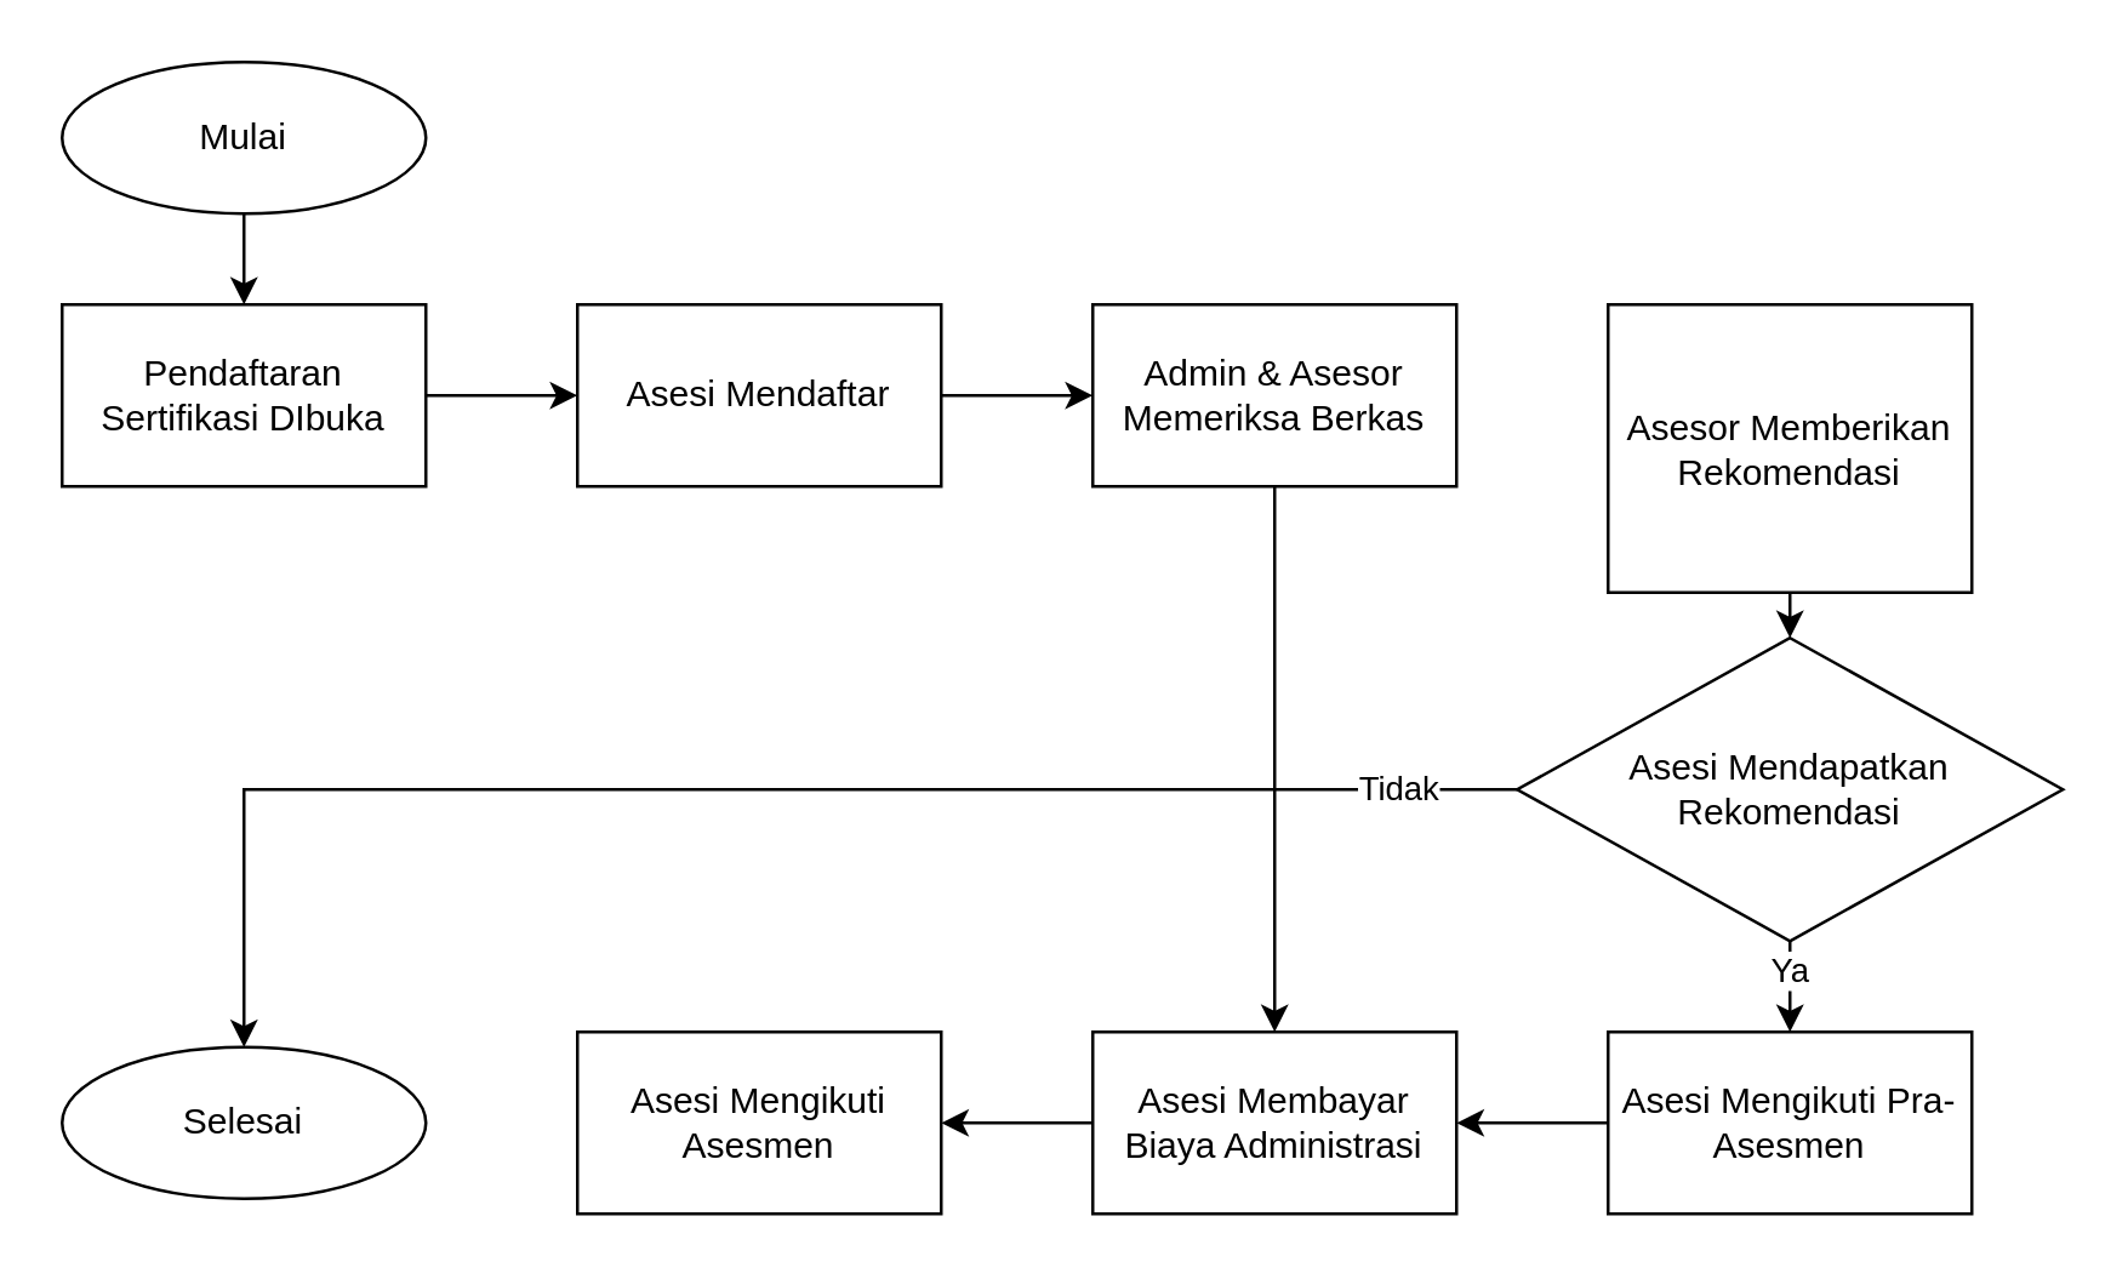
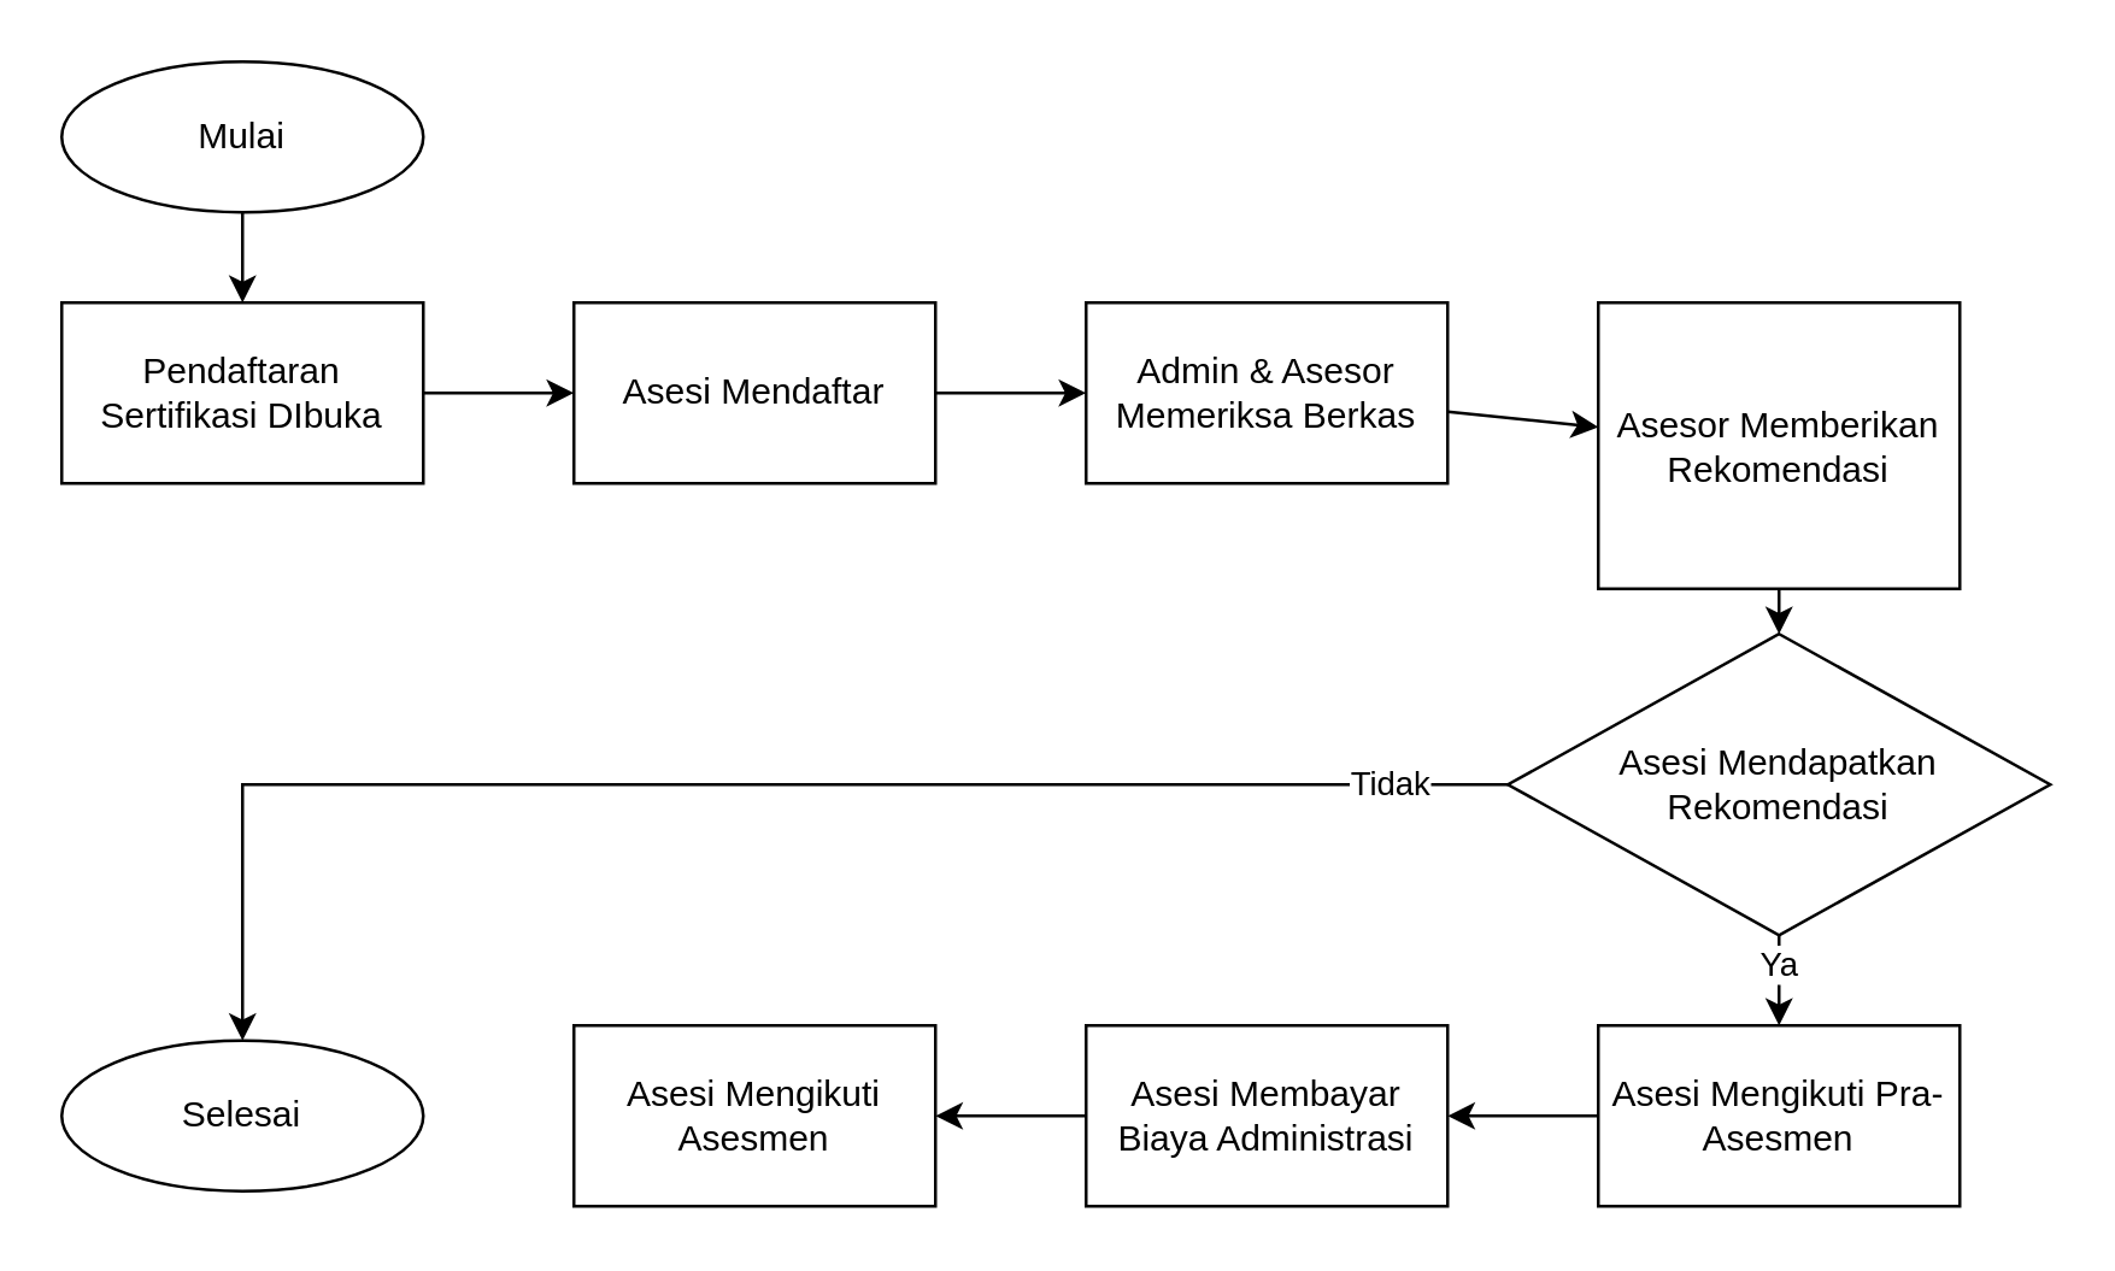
- <mxCell id="5" style="edgeStyle=none;html=1;" parent="1" source="6" target="17" edge="1"><mxGeometry relative="1" as="geometry"><mxPoint x="80" y="380" as="targetPoint" /></mxGeometry></mxCell>
+ <mxCell id="5" style="edgeStyle=none;html=1;" parent="1" source="6" target="13" edge="1"><mxGeometry relative="1" as="geometry"><mxPoint x="80" y="380" as="targetPoint" /></mxGeometry></mxCell>
